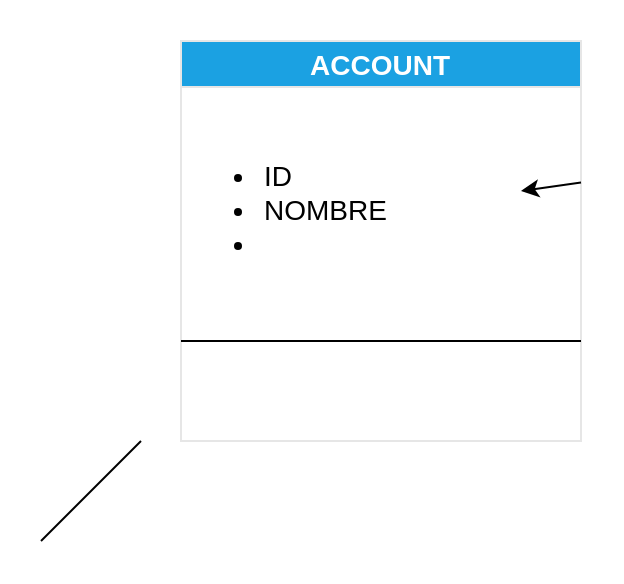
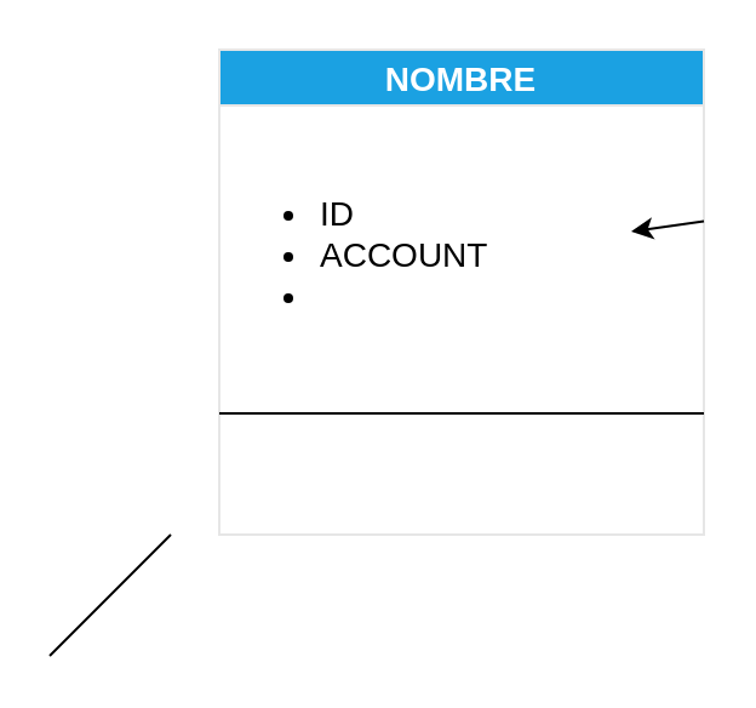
- <mxCell id="2" value="ACCOUNT" style="swimlane;fontSize=14;fillColor=#1ba1e2;fontColor=#ffffff;strokeColor=#E6E6E6;" vertex="1" parent="1"><mxGeometry x="90" y="20" width="200" height="200" as="geometry" /></mxCell>
+ <mxCell id="2" value="NOMBRE" style="swimlane;fontSize=14;fillColor=#1ba1e2;fontColor=#ffffff;strokeColor=#E6E6E6;" vertex="1" parent="1"><mxGeometry x="90" y="20" width="200" height="200" as="geometry" /></mxCell>
- <mxCell id="3" value="&lt;ul&gt;&lt;li&gt;ID&lt;/li&gt;&lt;li&gt;NOMBRE&lt;/li&gt;&lt;li&gt;&lt;br&gt;&lt;/li&gt;&lt;/ul&gt;" style="text;strokeColor=none;fillColor=none;html=1;whiteSpace=wrap;verticalAlign=middle;overflow=hidden;fontSize=14;" vertex="1" parent="2"><mxGeometry y="20" width="200" height="130" as="geometry" /></mxCell>
+ <mxCell id="3" value="&lt;ul&gt;&lt;li&gt;ID&lt;/li&gt;&lt;li&gt;ACCOUNT&lt;/li&gt;&lt;li&gt;&lt;br&gt;&lt;/li&gt;&lt;/ul&gt;" style="text;strokeColor=none;fillColor=none;html=1;whiteSpace=wrap;verticalAlign=middle;overflow=hidden;fontSize=14;" vertex="1" parent="2"><mxGeometry y="20" width="200" height="130" as="geometry" /></mxCell>
